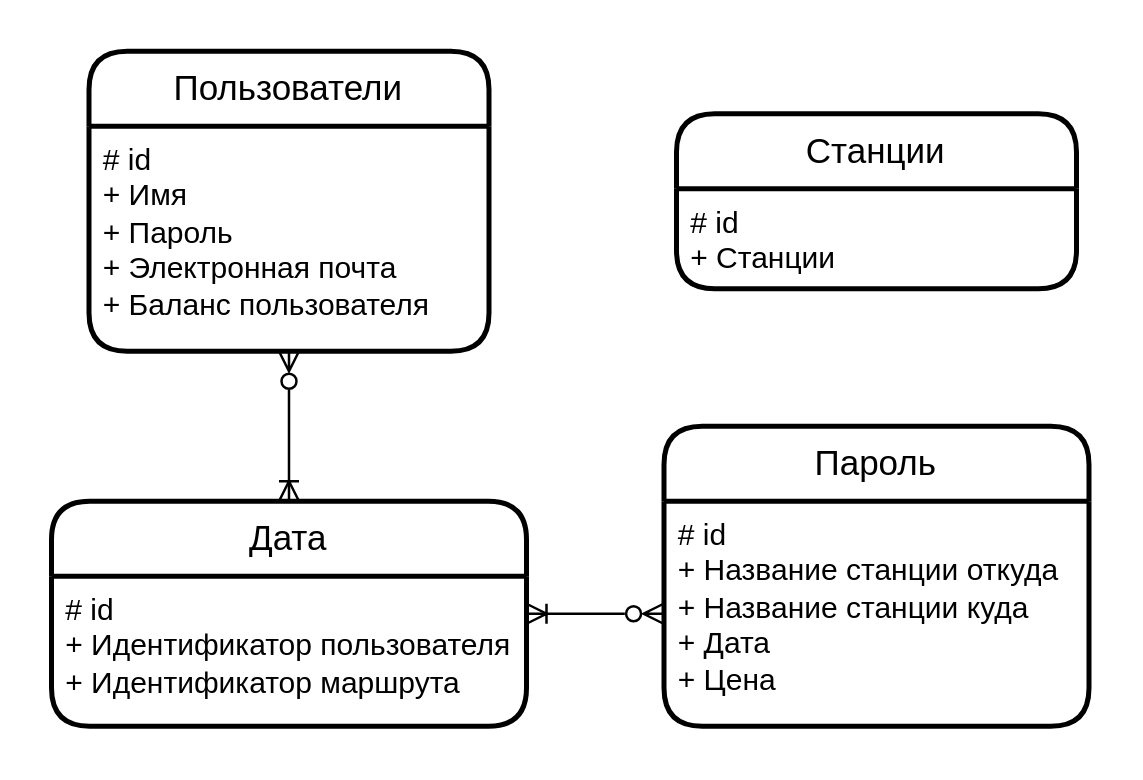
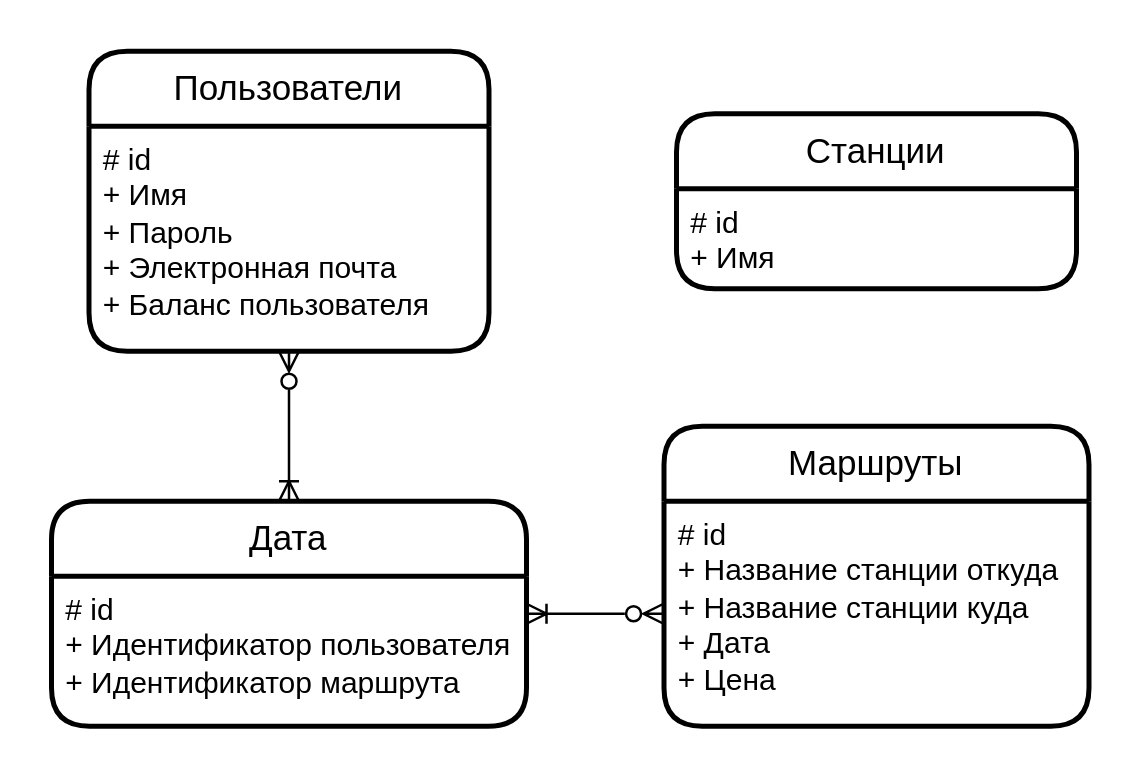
- <mxCell id="5" value="# id&lt;br&gt;+ Станции" style="align=left;strokeColor=none;fillColor=none;spacingLeft=4;fontSize=12;verticalAlign=top;resizable=0;rotatable=0;part=1;html=1;" vertex="1" parent="4"><mxGeometry y="30" width="160" height="40" as="geometry" /></mxCell>
+ <mxCell id="5" value="# id&lt;br&gt;+ Имя" style="align=left;strokeColor=none;fillColor=none;spacingLeft=4;fontSize=12;verticalAlign=top;resizable=0;rotatable=0;part=1;html=1;" vertex="1" parent="4"><mxGeometry y="30" width="160" height="40" as="geometry" /></mxCell>
- <mxCell id="9" value="Пароль" style="swimlane;childLayout=stackLayout;horizontal=1;startSize=30;horizontalStack=0;rounded=1;fontSize=14;fontStyle=0;strokeWidth=2;resizeParent=0;resizeLast=1;shadow=0;dashed=0;align=center;arcSize=17;whiteSpace=wrap;html=1;" vertex="1" parent="1"><mxGeometry x="265" y="170" width="170" height="120" as="geometry" /></mxCell>
+ <mxCell id="9" value="Маршруты" style="swimlane;childLayout=stackLayout;horizontal=1;startSize=30;horizontalStack=0;rounded=1;fontSize=14;fontStyle=0;strokeWidth=2;resizeParent=0;resizeLast=1;shadow=0;dashed=0;align=center;arcSize=17;whiteSpace=wrap;html=1;" vertex="1" parent="1"><mxGeometry x="265" y="170" width="170" height="120" as="geometry" /></mxCell>
